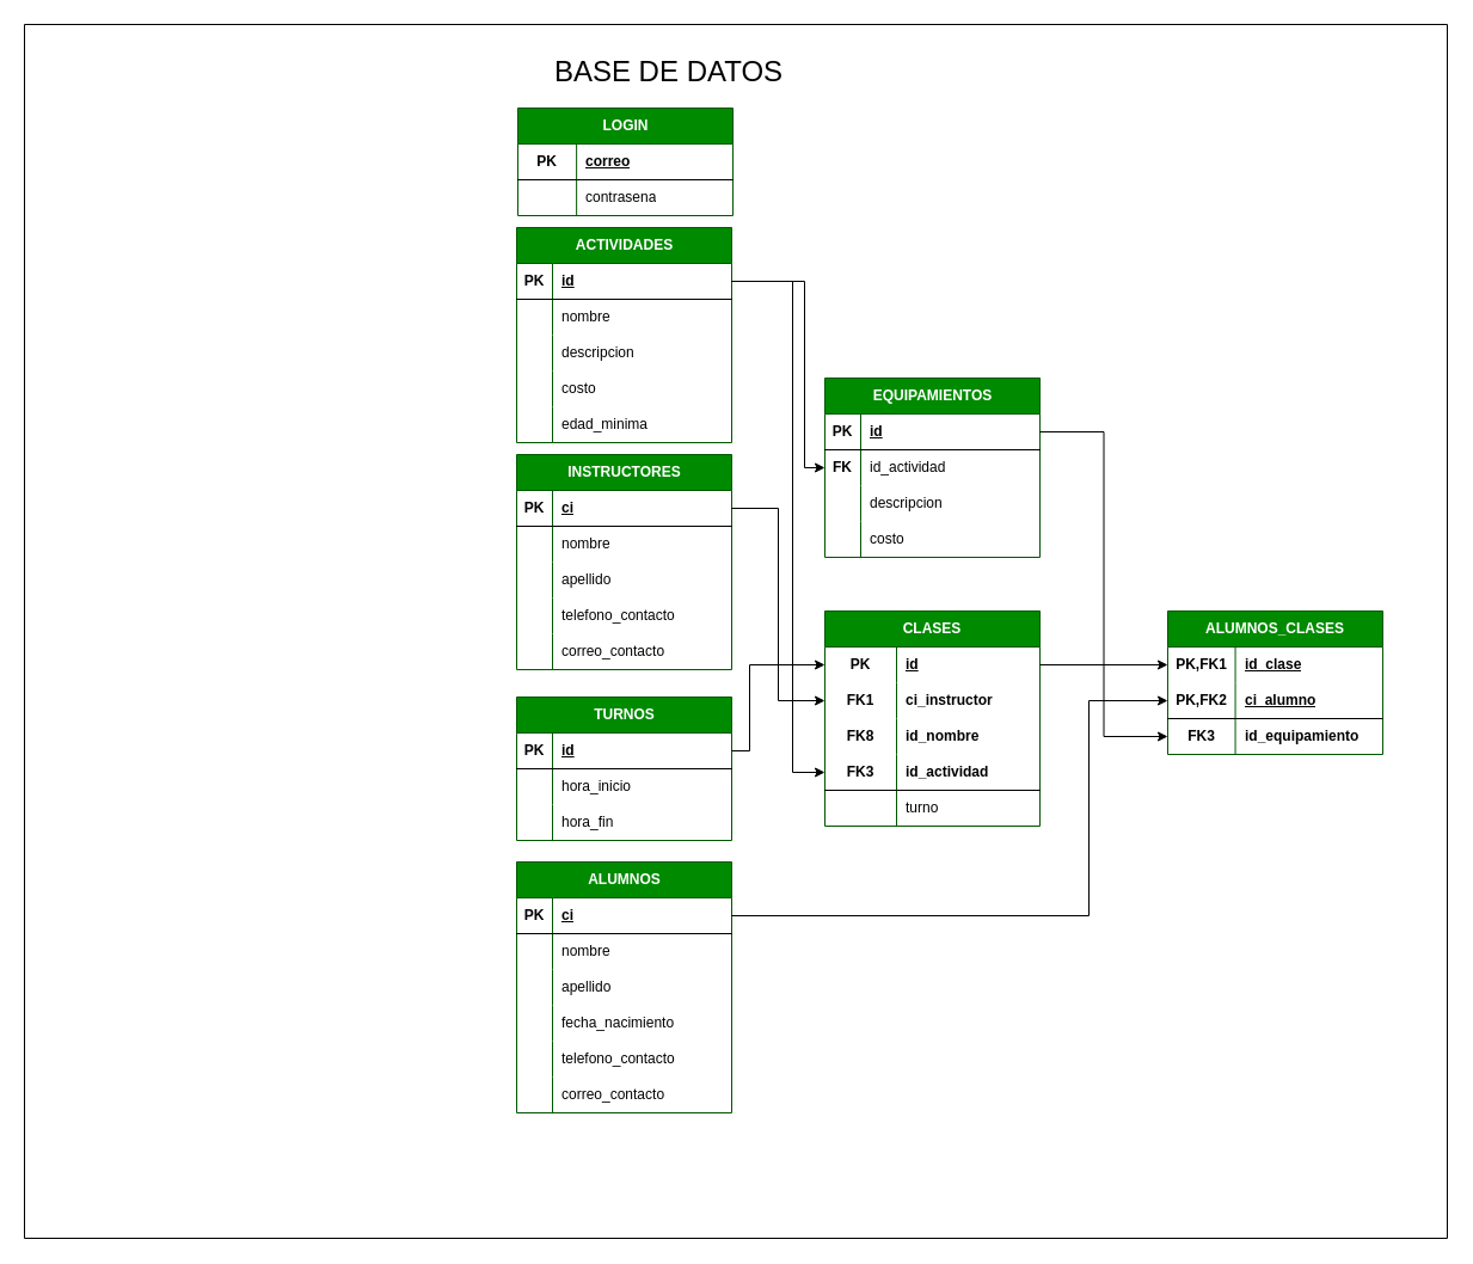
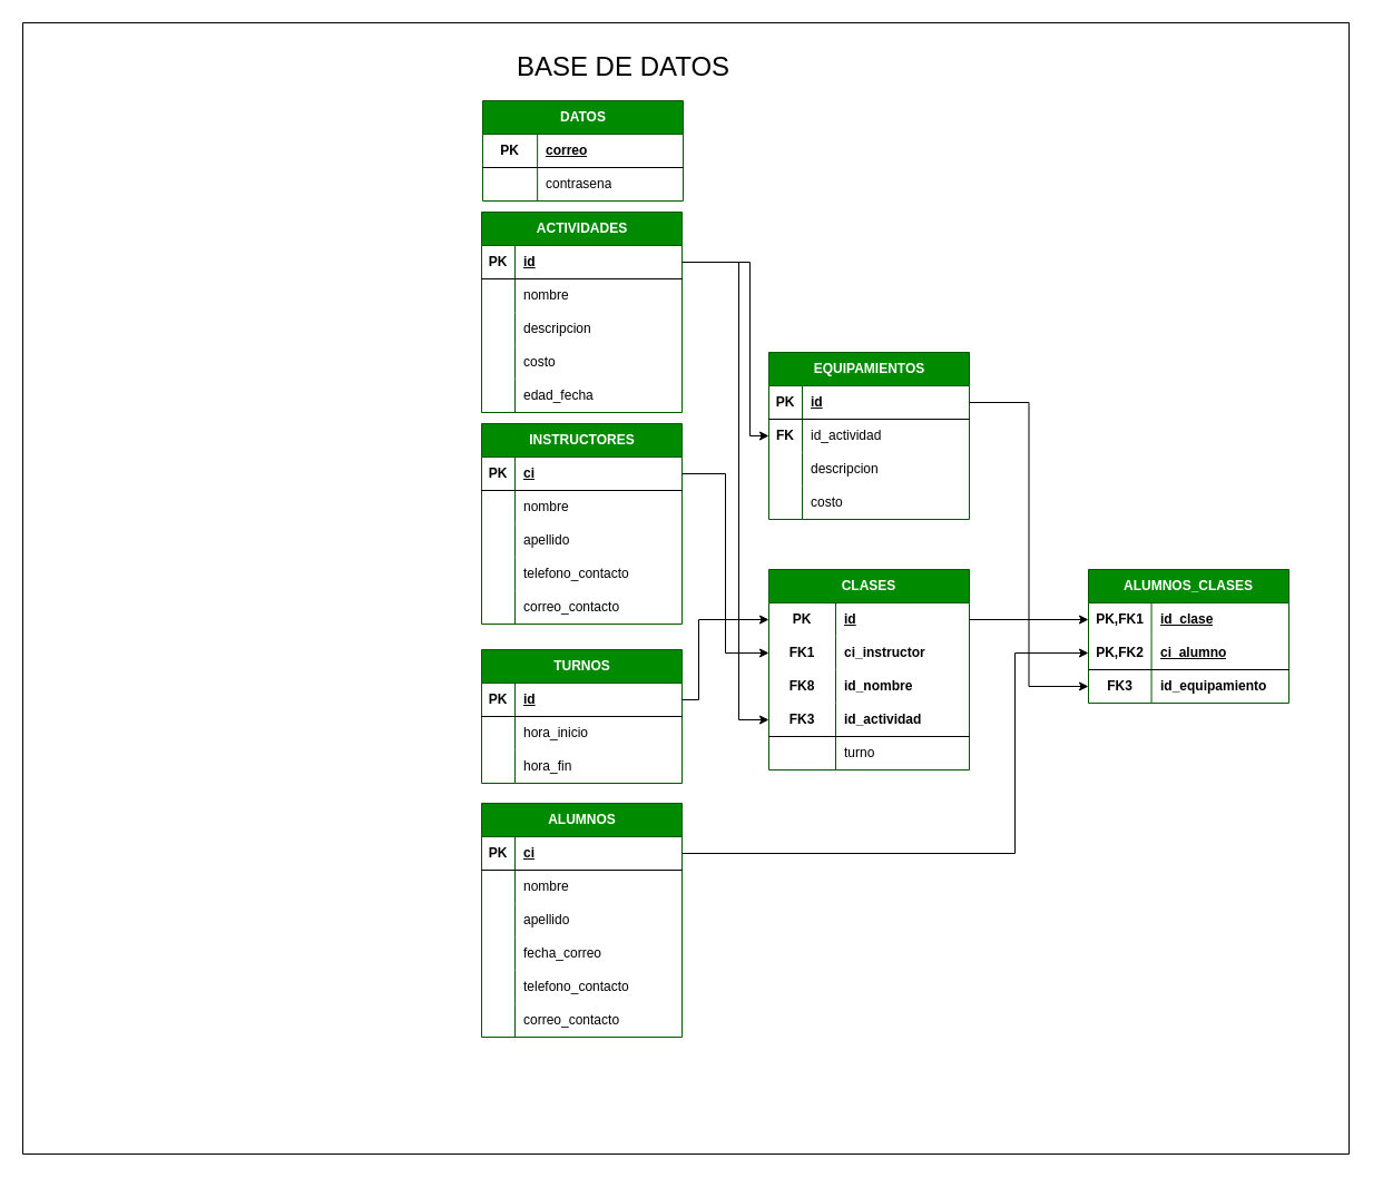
- <mxCell id="3" value="LOGIN" style="shape=table;startSize=30;container=1;collapsible=1;childLayout=tableLayout;fixedRows=1;rowLines=0;fontStyle=1;align=center;resizeLast=1;html=1;labelBackgroundColor=none;fillColor=#008a00;fontColor=#ffffff;strokeColor=#005700;" parent="1" vertex="1"><mxGeometry x="433" y="90" width="180" height="90" as="geometry" /></mxCell>
+ <mxCell id="3" value="DATOS" style="shape=table;startSize=30;container=1;collapsible=1;childLayout=tableLayout;fixedRows=1;rowLines=0;fontStyle=1;align=center;resizeLast=1;html=1;labelBackgroundColor=none;fillColor=#008a00;fontColor=#ffffff;strokeColor=#005700;" parent="1" vertex="1"><mxGeometry x="433" y="90" width="180" height="90" as="geometry" /></mxCell>
- <mxCell id="25" value="edad_minima" style="shape=partialRectangle;connectable=0;fillColor=none;top=0;left=0;bottom=0;right=0;align=left;spacingLeft=6;overflow=hidden;whiteSpace=wrap;html=1;labelBackgroundColor=none;" parent="23" vertex="1"><mxGeometry x="30" width="150" height="30" as="geometry"><mxRectangle width="150" height="30" as="alternateBounds" /></mxGeometry></mxCell>
+ <mxCell id="25" value="edad_fecha" style="shape=partialRectangle;connectable=0;fillColor=none;top=0;left=0;bottom=0;right=0;align=left;spacingLeft=6;overflow=hidden;whiteSpace=wrap;html=1;labelBackgroundColor=none;" parent="23" vertex="1"><mxGeometry x="30" width="150" height="30" as="geometry"><mxRectangle width="150" height="30" as="alternateBounds" /></mxGeometry></mxCell>
- <mxCell id="77" value="fecha_nacimiento" style="shape=partialRectangle;connectable=0;fillColor=none;top=0;left=0;bottom=0;right=0;align=left;spacingLeft=6;overflow=hidden;whiteSpace=wrap;html=1;labelBackgroundColor=none;" parent="75" vertex="1"><mxGeometry x="30" width="150" height="30" as="geometry"><mxRectangle width="150" height="30" as="alternateBounds" /></mxGeometry></mxCell>
+ <mxCell id="77" value="fecha_correo" style="shape=partialRectangle;connectable=0;fillColor=none;top=0;left=0;bottom=0;right=0;align=left;spacingLeft=6;overflow=hidden;whiteSpace=wrap;html=1;labelBackgroundColor=none;" parent="75" vertex="1"><mxGeometry x="30" width="150" height="30" as="geometry"><mxRectangle width="150" height="30" as="alternateBounds" /></mxGeometry></mxCell>
